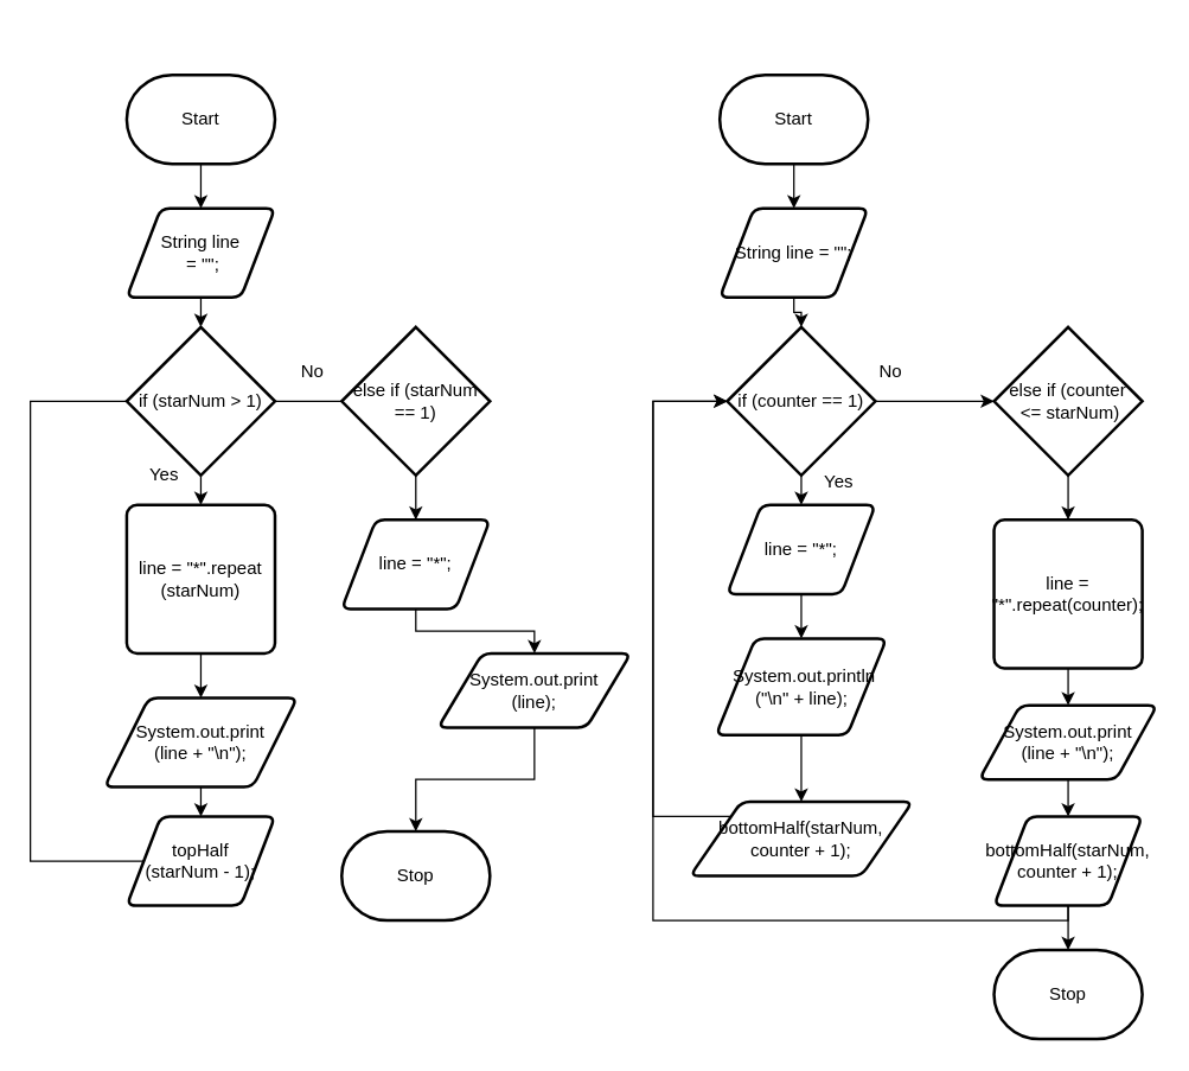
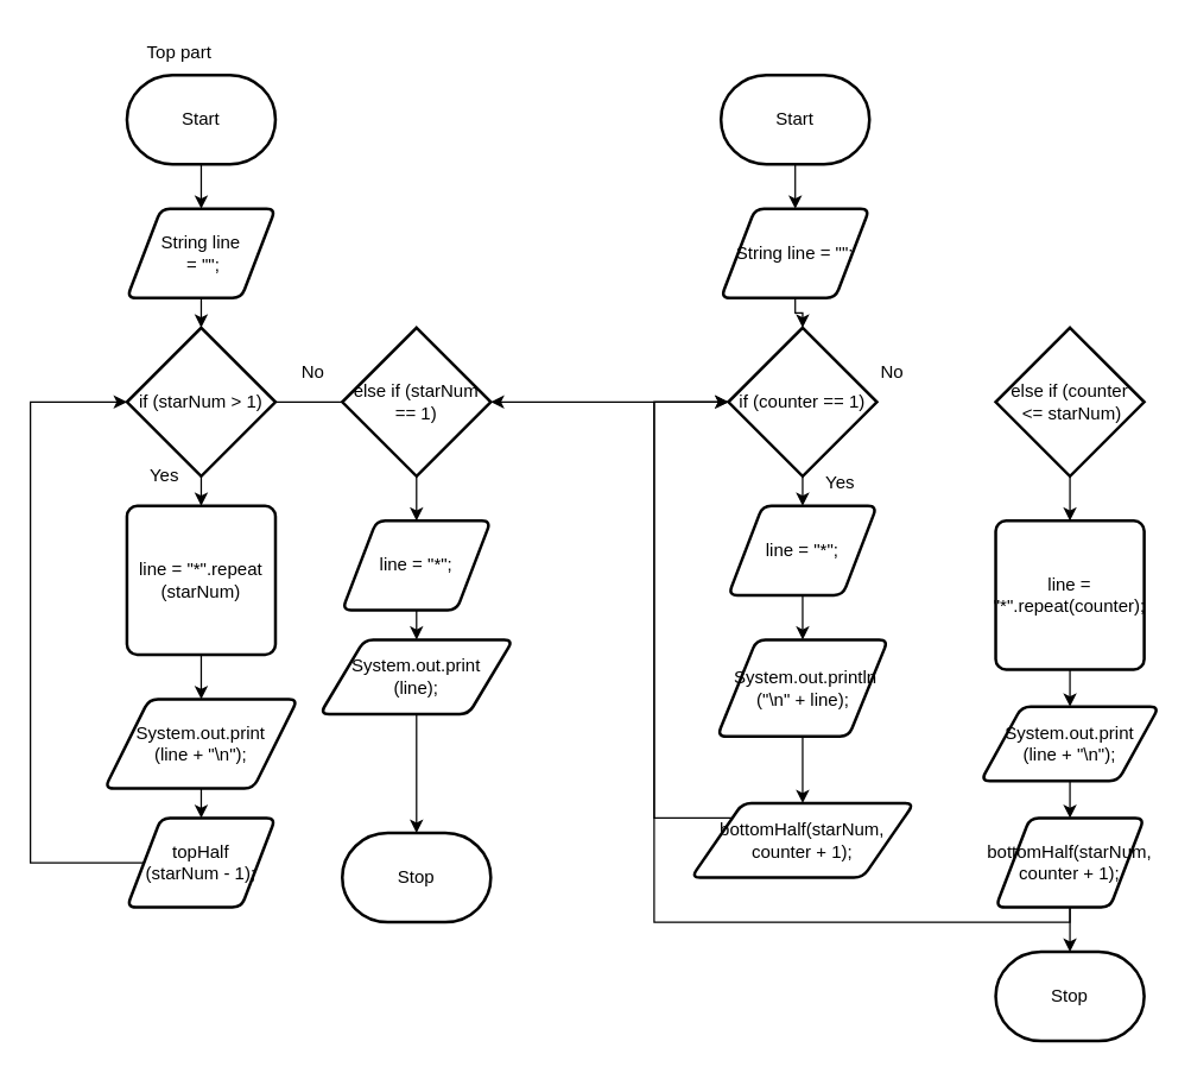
+ <mxCell id="5" value="Top part" style="text;html=1;align=center;verticalAlign=middle;resizable=0;points=[];autosize=1;strokeColor=none;fillColor=none;" vertex="1" parent="1"><mxGeometry x="85" y="20" width="70" height="30" as="geometry" /></mxCell>
- <mxCell id="17" style="edgeStyle=orthogonalEdgeStyle;rounded=0;html=1;entryX=0;entryY=0.5;entryDx=0;entryDy=0;entryPerimeter=0;endArrow=none;" edge="1" parent="1" source="18" target="12"><mxGeometry relative="1" as="geometry"><Array as="points"><mxPoint x="20" y="580" /><mxPoint x="20" y="270" /></Array></mxGeometry></mxCell>
+ <mxCell id="17" style="edgeStyle=orthogonalEdgeStyle;rounded=0;html=1;entryX=0;entryY=0.5;entryDx=0;entryDy=0;entryPerimeter=0;" edge="1" parent="1" source="18" target="12"><mxGeometry relative="1" as="geometry"><Array as="points"><mxPoint x="20" y="580" /><mxPoint x="20" y="270" /></Array></mxGeometry></mxCell>
- <mxCell id="31" style="edgeStyle=orthogonalEdgeStyle;rounded=0;html=1;entryX=0;entryY=0.5;entryDx=0;entryDy=0;entryPerimeter=0;" edge="1" parent="1" source="32" target="42"><mxGeometry relative="1" as="geometry" /></mxCell>
+ <mxCell id="31" style="edgeStyle=orthogonalEdgeStyle;rounded=0;html=1;" edge="1" parent="1" source="32" target="9"><mxGeometry relative="1" as="geometry" /></mxCell>
- <mxCell id="24" value="System.out.print&lt;br&gt;(line);" style="shape=parallelogram;html=1;strokeWidth=2;perimeter=parallelogramPerimeter;whiteSpace=wrap;rounded=1;arcSize=12;size=0.23;" vertex="1" parent="1"><mxGeometry x="295" y="440" width="130" height="50" as="geometry" /></mxCell>
+ <mxCell id="24" value="System.out.print&lt;br&gt;(line);" style="shape=parallelogram;html=1;strokeWidth=2;perimeter=parallelogramPerimeter;whiteSpace=wrap;rounded=1;arcSize=12;size=0.23;" vertex="1" parent="1"><mxGeometry x="215" y="430" width="130" height="50" as="geometry" /></mxCell>
